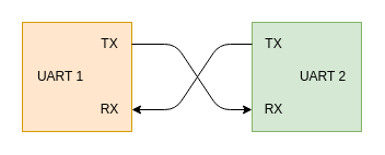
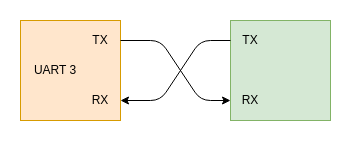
- <mxCell id="5" value="UART 1" style="text;html=1;strokeColor=none;fillColor=none;align=center;verticalAlign=middle;whiteSpace=wrap;rounded=0;" vertex="1" parent="1"><mxGeometry x="30" y="55" width="50" height="30" as="geometry" /></mxCell>
+ <mxCell id="5" value="UART 3" style="text;html=1;strokeColor=none;fillColor=none;align=center;verticalAlign=middle;whiteSpace=wrap;rounded=0;" vertex="1" parent="1"><mxGeometry x="30" y="55" width="50" height="30" as="geometry" /></mxCell>
- <mxCell id="9" value="UART 2" style="text;html=1;strokeColor=none;fillColor=none;align=center;verticalAlign=middle;whiteSpace=wrap;rounded=0;" vertex="1" parent="1"><mxGeometry x="270" y="55" width="50" height="30" as="geometry" /></mxCell>
